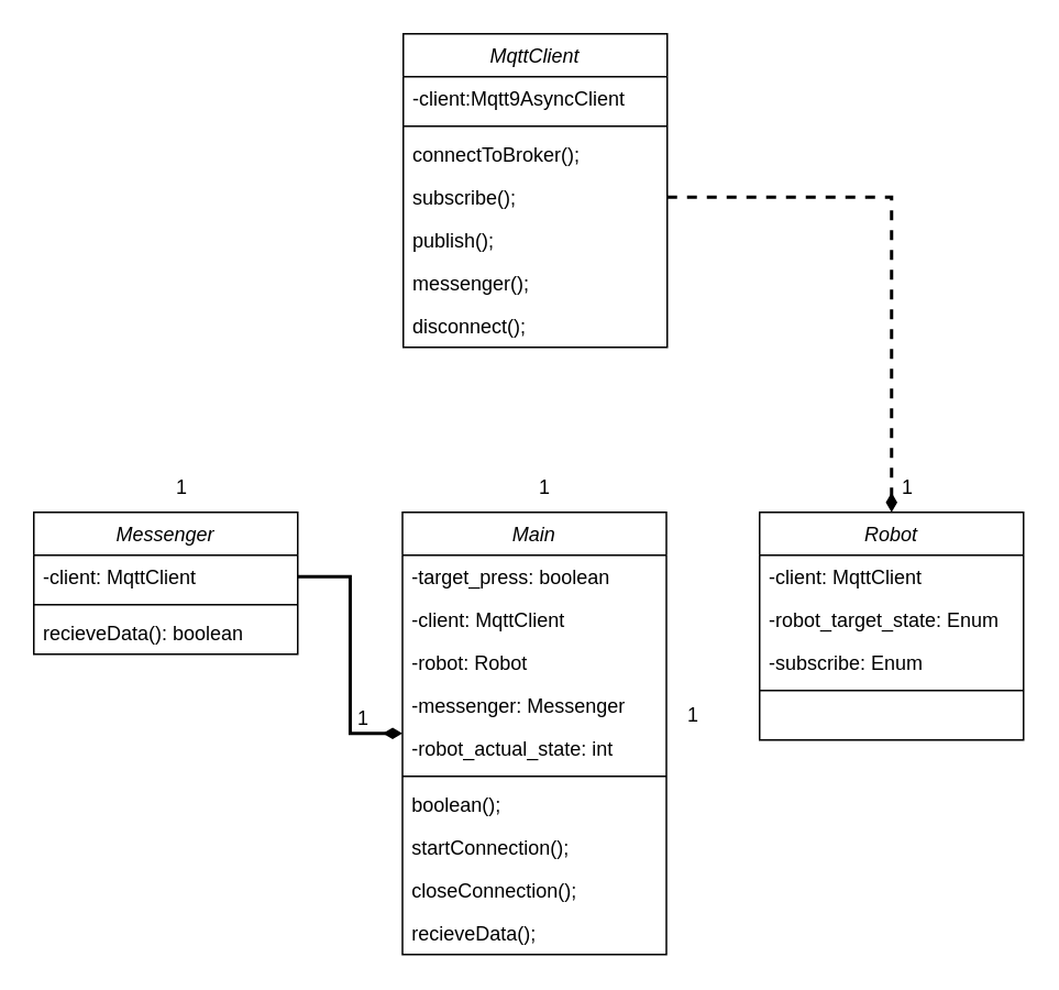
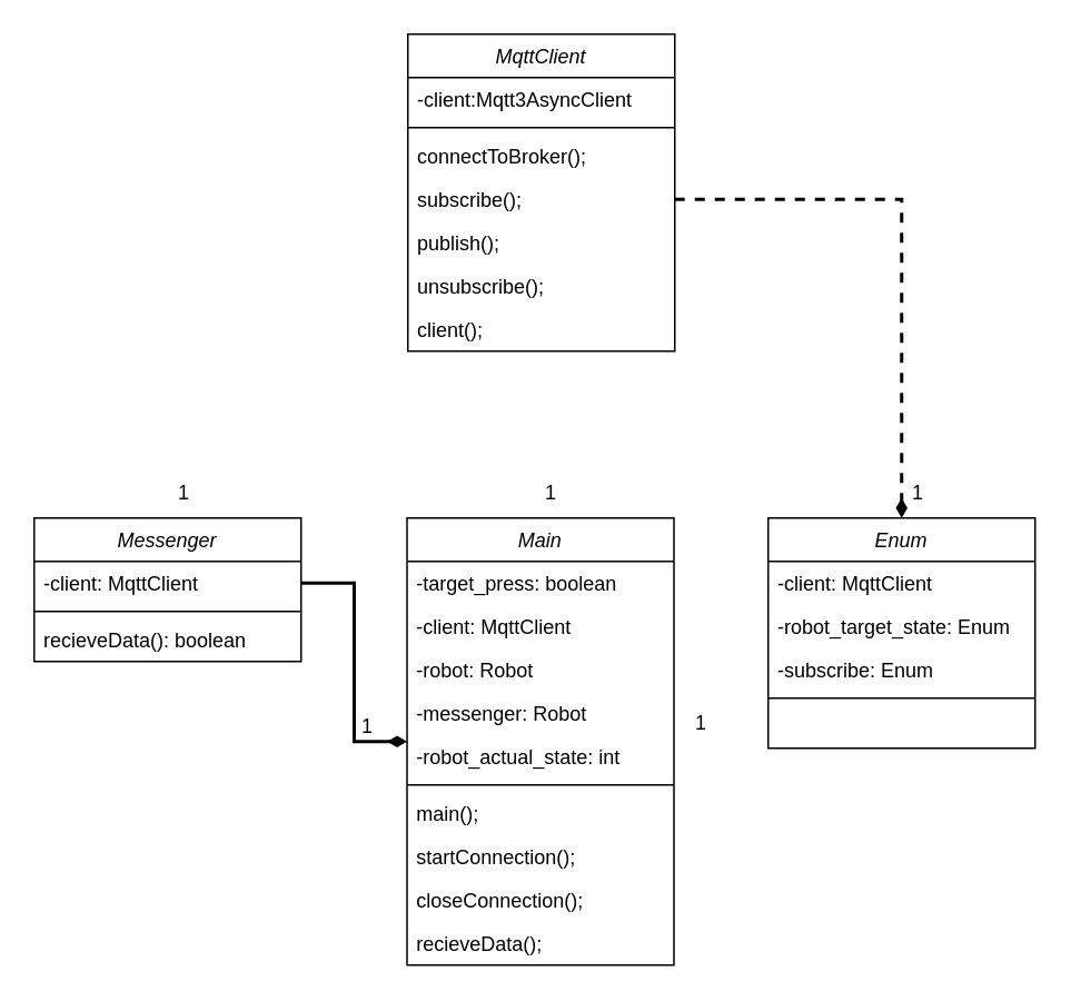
- <mxCell id="14" value="-client:Mqtt9AsyncClient" style="text;align=left;verticalAlign=top;spacingLeft=4;spacingRight=4;overflow=hidden;rotatable=0;points=[[0,0.5],[1,0.5]];portConstraint=eastwest;" vertex="1" parent="13"><mxGeometry y="26" width="160" height="26" as="geometry" /></mxCell>
+ <mxCell id="14" value="-client:Mqtt3AsyncClient" style="text;align=left;verticalAlign=top;spacingLeft=4;spacingRight=4;overflow=hidden;rotatable=0;points=[[0,0.5],[1,0.5]];portConstraint=eastwest;" vertex="1" parent="13"><mxGeometry y="26" width="160" height="26" as="geometry" /></mxCell>
- <mxCell id="19" value="messenger();" style="text;align=left;verticalAlign=top;spacingLeft=4;spacingRight=4;overflow=hidden;rotatable=0;points=[[0,0.5],[1,0.5]];portConstraint=eastwest;" vertex="1" parent="13"><mxGeometry y="138" width="160" height="26" as="geometry" /></mxCell>
+ <mxCell id="19" value="unsubscribe();" style="text;align=left;verticalAlign=top;spacingLeft=4;spacingRight=4;overflow=hidden;rotatable=0;points=[[0,0.5],[1,0.5]];portConstraint=eastwest;" vertex="1" parent="13"><mxGeometry y="138" width="160" height="26" as="geometry" /></mxCell>
- <mxCell id="20" value="disconnect();" style="text;align=left;verticalAlign=top;spacingLeft=4;spacingRight=4;overflow=hidden;rotatable=0;points=[[0,0.5],[1,0.5]];portConstraint=eastwest;" vertex="1" parent="13"><mxGeometry y="164" width="160" height="26" as="geometry" /></mxCell>
+ <mxCell id="20" value="client();" style="text;align=left;verticalAlign=top;spacingLeft=4;spacingRight=4;overflow=hidden;rotatable=0;points=[[0,0.5],[1,0.5]];portConstraint=eastwest;" vertex="1" parent="13"><mxGeometry y="164" width="160" height="26" as="geometry" /></mxCell>
- <mxCell id="21" value="Robot" style="swimlane;fontStyle=2;align=center;verticalAlign=top;childLayout=stackLayout;horizontal=1;startSize=26;horizontalStack=0;resizeParent=1;resizeLast=0;collapsible=1;marginBottom=0;rounded=0;shadow=0;strokeWidth=1;" vertex="1" parent="1"><mxGeometry x="460" y="310" width="160" height="138" as="geometry"><mxRectangle x="230" y="140" width="160" height="26" as="alternateBounds" /></mxGeometry></mxCell>
+ <mxCell id="21" value="Enum" style="swimlane;fontStyle=2;align=center;verticalAlign=top;childLayout=stackLayout;horizontal=1;startSize=26;horizontalStack=0;resizeParent=1;resizeLast=0;collapsible=1;marginBottom=0;rounded=0;shadow=0;strokeWidth=1;" vertex="1" parent="1"><mxGeometry x="460" y="310" width="160" height="138" as="geometry"><mxRectangle x="230" y="140" width="160" height="26" as="alternateBounds" /></mxGeometry></mxCell>
- <mxCell id="6" value="-messenger: Messenger" style="text;align=left;verticalAlign=top;spacingLeft=4;spacingRight=4;overflow=hidden;rotatable=0;points=[[0,0.5],[1,0.5]];portConstraint=eastwest;" vertex="1" parent="2"><mxGeometry y="104" width="160" height="26" as="geometry" /></mxCell>
+ <mxCell id="6" value="-messenger: Robot" style="text;align=left;verticalAlign=top;spacingLeft=4;spacingRight=4;overflow=hidden;rotatable=0;points=[[0,0.5],[1,0.5]];portConstraint=eastwest;" vertex="1" parent="2"><mxGeometry y="104" width="160" height="26" as="geometry" /></mxCell>
- <mxCell id="9" value="boolean();" style="text;align=left;verticalAlign=top;spacingLeft=4;spacingRight=4;overflow=hidden;rotatable=0;points=[[0,0.5],[1,0.5]];portConstraint=eastwest;" vertex="1" parent="2"><mxGeometry y="164" width="160" height="26" as="geometry" /></mxCell>
+ <mxCell id="9" value="main();" style="text;align=left;verticalAlign=top;spacingLeft=4;spacingRight=4;overflow=hidden;rotatable=0;points=[[0,0.5],[1,0.5]];portConstraint=eastwest;" vertex="1" parent="2"><mxGeometry y="164" width="160" height="26" as="geometry" /></mxCell>
